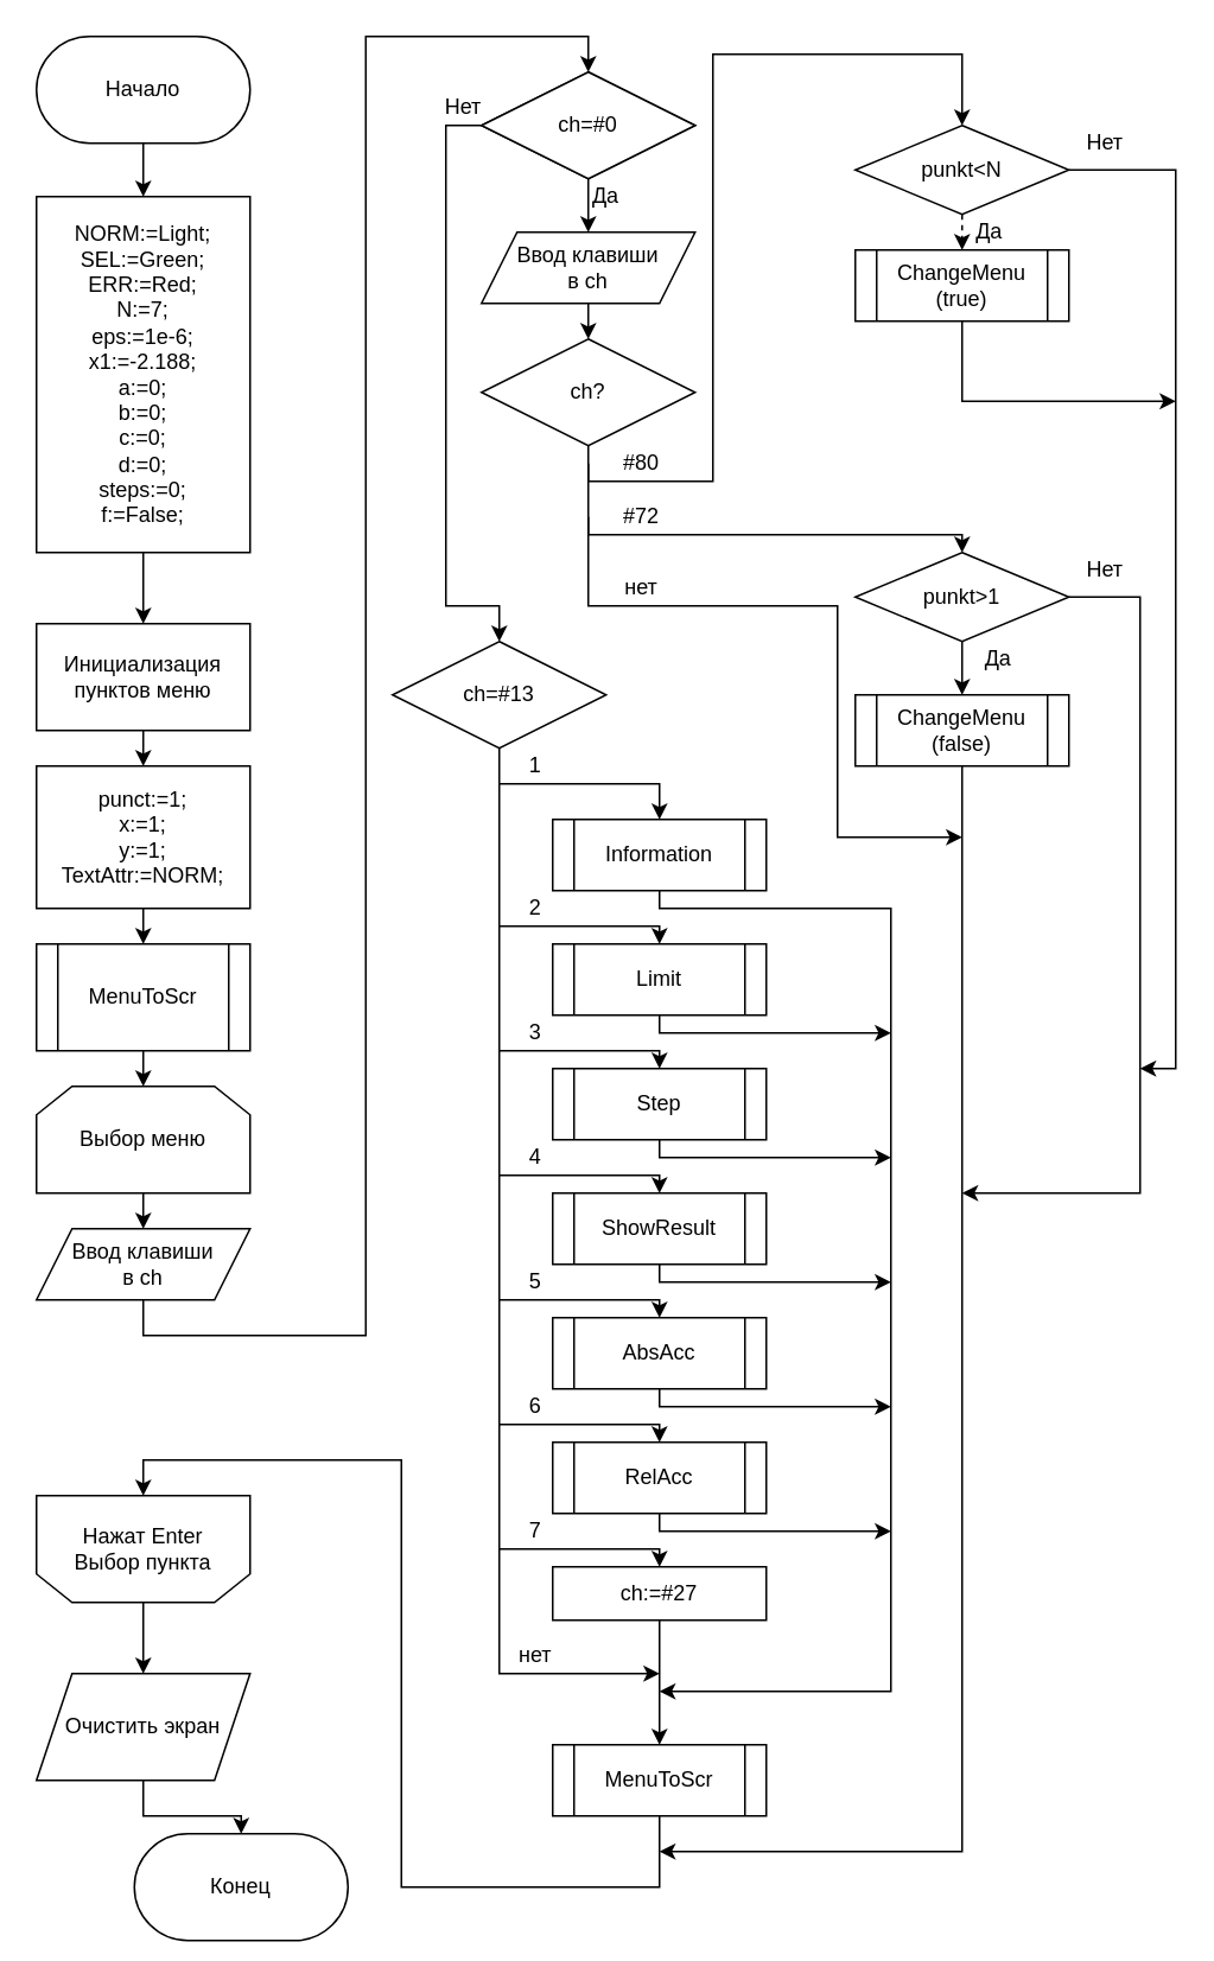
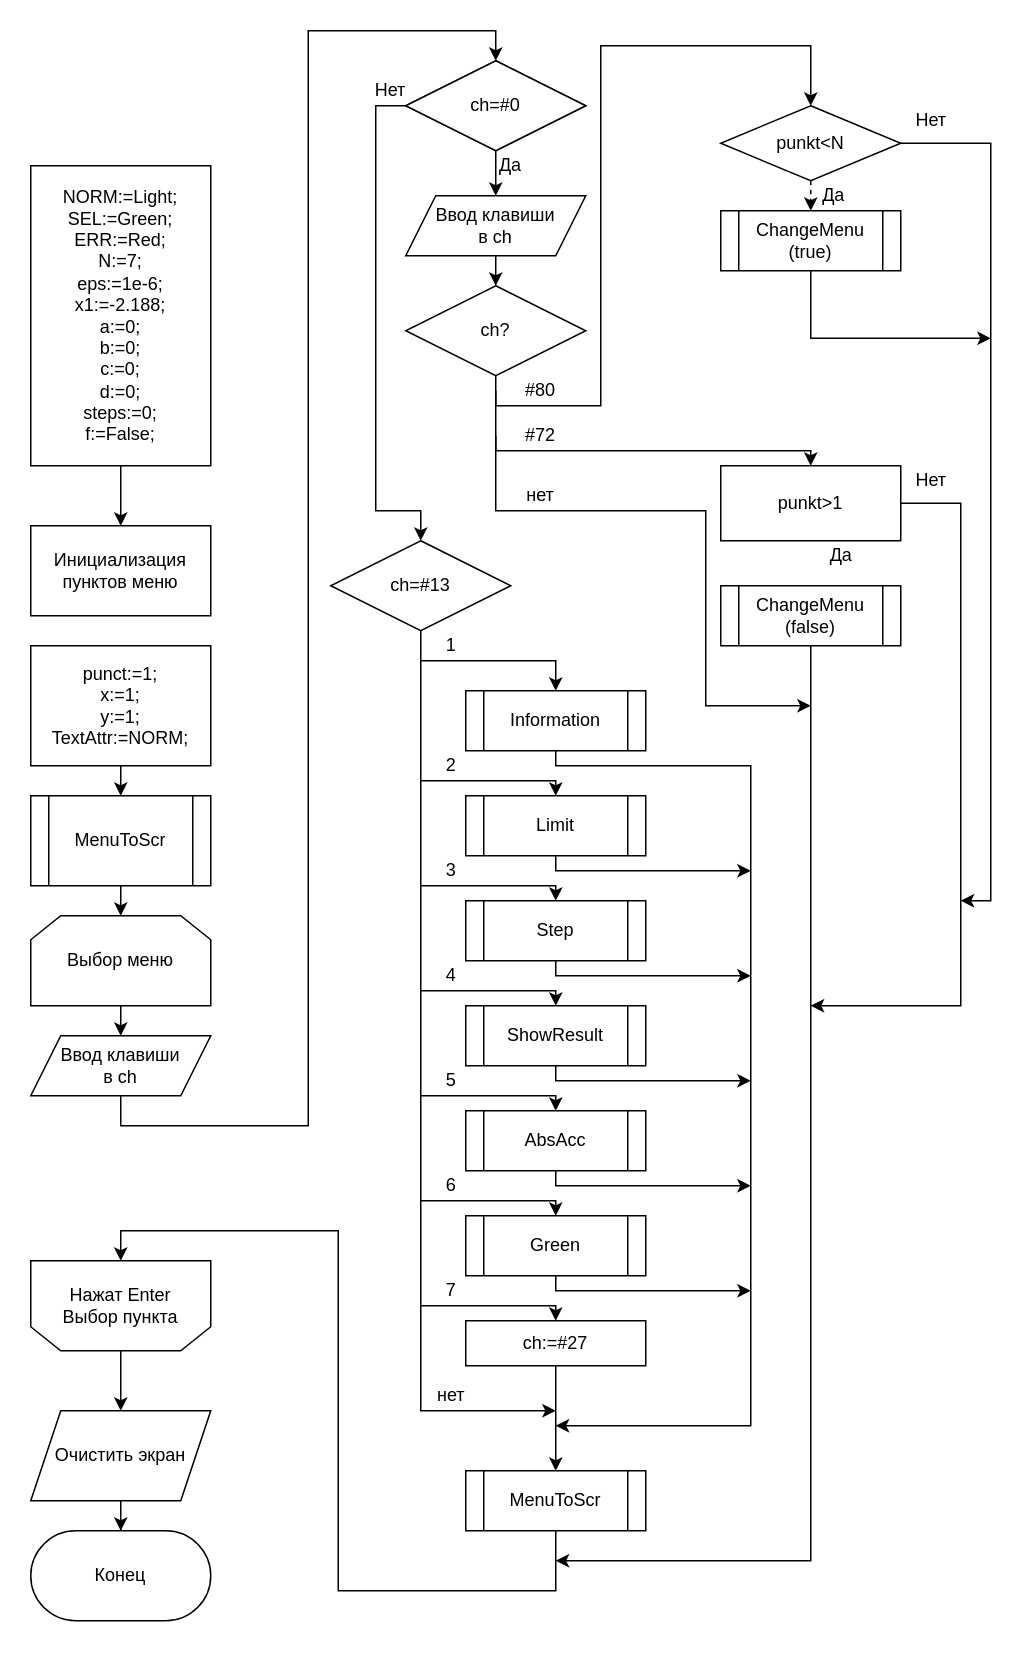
- <mxCell id="3" value="Начало" style="rounded=1;whiteSpace=wrap;html=1;arcSize=50;" vertex="1" parent="1"><mxGeometry x="20" y="20" width="120" height="60" as="geometry" /></mxCell>
- <mxCell id="2" style="edgeStyle=orthogonalEdgeStyle;rounded=0;orthogonalLoop=1;jettySize=auto;html=1;exitX=0.5;exitY=1;exitDx=0;exitDy=0;" edge="1" parent="1" source="3" target="7"><mxGeometry relative="1" as="geometry" /></mxCell>
- <mxCell id="67" value="punkt&amp;gt;1" style="rhombus;whiteSpace=wrap;html=1;" vertex="1" parent="1"><mxGeometry x="480" y="310" width="120" height="50" as="geometry" /></mxCell>
+ <mxCell id="67" value="punkt&amp;gt;1" style="whiteSpace=wrap;html=1;rounded=0;" vertex="1" parent="1"><mxGeometry x="480" y="310" width="120" height="50" as="geometry" /></mxCell>
- <mxCell id="32" style="edgeStyle=orthogonalEdgeStyle;rounded=0;orthogonalLoop=1;jettySize=auto;html=1;exitX=0.5;exitY=1;exitDx=0;exitDy=0;entryX=0.5;entryY=0;entryDx=0;entryDy=0;strokeColor=#000000;" edge="1" parent="1" source="67" target="36"><mxGeometry relative="1" as="geometry" /></mxCell>
- <mxCell id="4" style="edgeStyle=orthogonalEdgeStyle;rounded=0;orthogonalLoop=1;jettySize=auto;html=1;exitX=0.5;exitY=1;exitDx=0;exitDy=0;entryX=0.5;entryY=0;entryDx=0;entryDy=0;" edge="1" parent="1" source="5" target="9"><mxGeometry relative="1" as="geometry" /></mxCell>
- <mxCell id="57" value="RelAcc" style="shape=process;whiteSpace=wrap;html=1;backgroundOutline=1;rounded=0;" vertex="1" parent="1"><mxGeometry x="310" y="810" width="120" height="40" as="geometry" /></mxCell>
+ <mxCell id="57" value="Green" style="shape=process;whiteSpace=wrap;html=1;backgroundOutline=1;rounded=0;" vertex="1" parent="1"><mxGeometry x="310" y="810" width="120" height="40" as="geometry" /></mxCell>
- <mxCell id="18" value="Конец" style="rounded=1;whiteSpace=wrap;html=1;arcSize=50;" vertex="1" parent="1"><mxGeometry x="75" y="1030" width="120" height="60" as="geometry" /></mxCell>
+ <mxCell id="18" value="Конец" style="rounded=1;whiteSpace=wrap;html=1;arcSize=50;" vertex="1" parent="1"><mxGeometry x="20" y="1020" width="120" height="60" as="geometry" /></mxCell>
